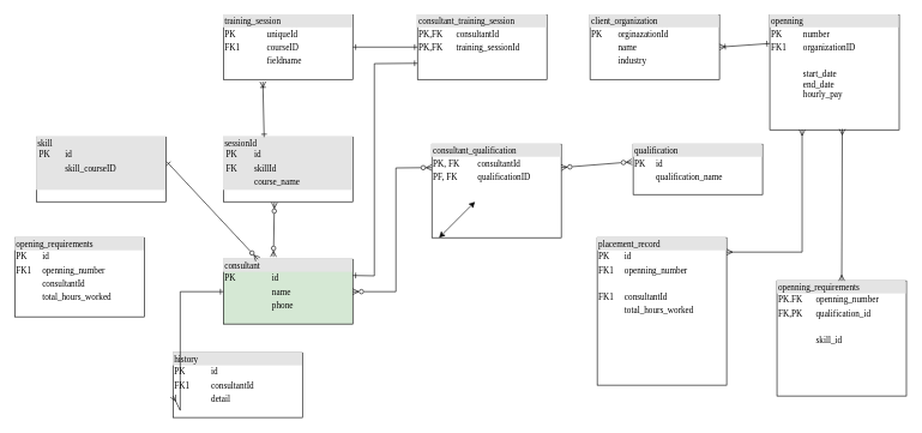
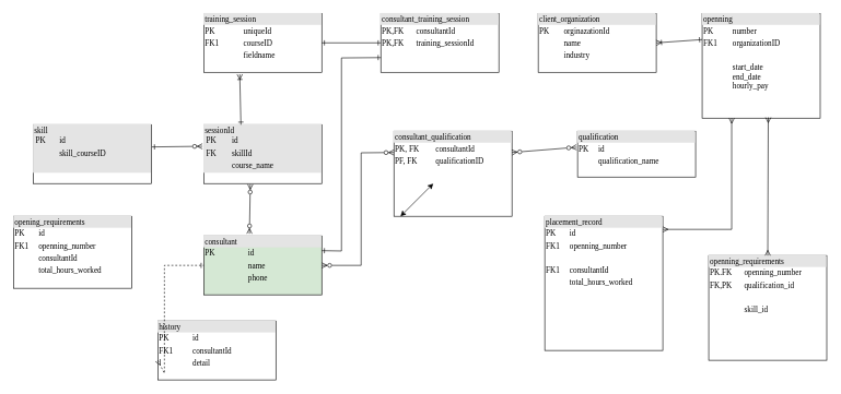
- <mxCell id="17" value="" style="endArrow=ERzeroToMany;startArrow=ERone;html=1;rounded=0;exitX=1.005;exitY=0.378;exitDx=0;exitDy=0;exitPerimeter=0;startFill=0;endFill=0;" edge="1" parent="1" source="10" target="2"><mxGeometry width="50" height="50" relative="1" as="geometry"><mxPoint x="240" y="223" as="sourcePoint" /><mxPoint x="220" y="330" as="targetPoint" /></mxGeometry></mxCell>
+ <mxCell id="17" value="" style="endArrow=ERzeroToMany;startArrow=ERone;html=1;rounded=0;entryX=-0.011;entryY=0.367;entryDx=0;entryDy=0;entryPerimeter=0;exitX=1.005;exitY=0.378;exitDx=0;exitDy=0;exitPerimeter=0;startFill=0;endFill=0;" edge="1" parent="1" source="10" target="9"><mxGeometry width="50" height="50" relative="1" as="geometry"><mxPoint x="240" y="223" as="sourcePoint" /><mxPoint x="220" y="330" as="targetPoint" /></mxGeometry></mxCell>
- <mxCell id="13" value="" style="endArrow=ERone;startArrow=ERmany;html=1;rounded=0;entryX=0;entryY=0.5;entryDx=0;entryDy=0;exitX=0;exitY=0.667;exitDx=0;exitDy=0;exitPerimeter=0;startFill=0;endFill=0;" edge="1" parent="1" source="5" target="2"><mxGeometry width="50" height="50" relative="1" as="geometry"><mxPoint x="230" y="405" as="sourcePoint" /><mxPoint x="280" y="430" as="targetPoint" /><Array as="points"><mxPoint x="250" y="570" /><mxPoint x="250" y="405" /></Array></mxGeometry></mxCell>
+ <mxCell id="13" value="" style="endArrow=ERone;startArrow=ERmany;html=1;rounded=0;entryX=0;entryY=0.5;entryDx=0;entryDy=0;exitX=0;exitY=0.667;exitDx=0;exitDy=0;exitPerimeter=0;startFill=0;endFill=0;dashed=1;" edge="1" parent="1" source="5" target="2"><mxGeometry width="50" height="50" relative="1" as="geometry"><mxPoint x="230" y="405" as="sourcePoint" /><mxPoint x="280" y="430" as="targetPoint" /><Array as="points"><mxPoint x="250" y="570" /><mxPoint x="250" y="405" /></Array></mxGeometry></mxCell>
